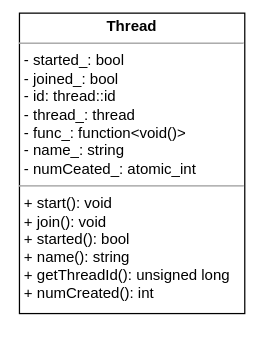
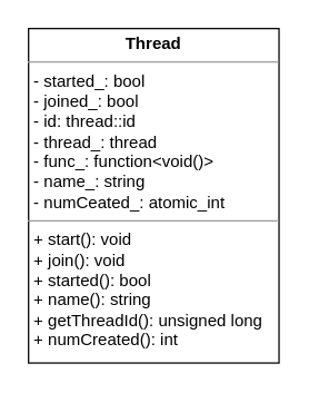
- <mxCell id="2" value="&lt;p style=&quot;margin:0px;margin-top:4px;text-align:center;&quot;&gt;&lt;b&gt;Thread&lt;/b&gt;&lt;/p&gt;&lt;hr size=&quot;1&quot;&gt;&lt;p style=&quot;margin:0px;margin-left:4px;&quot;&gt;- started_: bool&lt;/p&gt;&lt;p style=&quot;margin:0px;margin-left:4px;&quot;&gt;- joined_: bool&amp;nbsp;&lt;/p&gt;&lt;p style=&quot;margin:0px;margin-left:4px;&quot;&gt;- id: thread::id&lt;/p&gt;&lt;p style=&quot;margin:0px;margin-left:4px;&quot;&gt;- thread_: thread&lt;/p&gt;&lt;p style=&quot;margin:0px;margin-left:4px;&quot;&gt;- func_: function&amp;lt;void()&amp;gt;&lt;/p&gt;&lt;p style=&quot;margin:0px;margin-left:4px;&quot;&gt;- name_: string&lt;/p&gt;&lt;p style=&quot;margin:0px;margin-left:4px;&quot;&gt;- numCeated_: atomic_int&lt;/p&gt;&lt;hr size=&quot;1&quot;&gt;&lt;p style=&quot;margin:0px;margin-left:4px;&quot;&gt;+ start(): void&lt;/p&gt;&lt;p style=&quot;margin:0px;margin-left:4px;&quot;&gt;+ join(): void&lt;/p&gt;&lt;p style=&quot;margin:0px;margin-left:4px;&quot;&gt;+ started(): bool&lt;/p&gt;&lt;p style=&quot;margin:0px;margin-left:4px;&quot;&gt;+ name(): string&lt;/p&gt;&lt;p style=&quot;margin:0px;margin-left:4px;&quot;&gt;+ getThreadId(): unsigned long&lt;/p&gt;&lt;p style=&quot;margin:0px;margin-left:4px;&quot;&gt;+ numCreated(): int&lt;/p&gt;" style="verticalAlign=top;align=left;overflow=fill;fontSize=12;fontFamily=Helvetica;html=1;" parent="1" vertex="1"><mxGeometry x="15" y="10" width="180" height="240" as="geometry" /></mxCell>
+ <mxCell id="2" value="&lt;p style=&quot;margin:0px;margin-top:4px;text-align:center;&quot;&gt;&lt;b&gt;Thread&lt;/b&gt;&lt;/p&gt;&lt;hr size=&quot;1&quot;&gt;&lt;p style=&quot;margin:0px;margin-left:4px;&quot;&gt;- started_: bool&lt;/p&gt;&lt;p style=&quot;margin:0px;margin-left:4px;&quot;&gt;- joined_: bool&amp;nbsp;&lt;/p&gt;&lt;p style=&quot;margin:0px;margin-left:4px;&quot;&gt;- id: thread::id&lt;/p&gt;&lt;p style=&quot;margin:0px;margin-left:4px;&quot;&gt;- thread_: thread&lt;/p&gt;&lt;p style=&quot;margin:0px;margin-left:4px;&quot;&gt;- func_: function&amp;lt;void()&amp;gt;&lt;/p&gt;&lt;p style=&quot;margin:0px;margin-left:4px;&quot;&gt;- name_: string&lt;/p&gt;&lt;p style=&quot;margin:0px;margin-left:4px;&quot;&gt;- numCeated_: atomic_int&lt;/p&gt;&lt;hr size=&quot;1&quot;&gt;&lt;p style=&quot;margin:0px;margin-left:4px;&quot;&gt;+ start(): void&lt;/p&gt;&lt;p style=&quot;margin:0px;margin-left:4px;&quot;&gt;+ join(): void&lt;/p&gt;&lt;p style=&quot;margin:0px;margin-left:4px;&quot;&gt;+ started(): bool&lt;/p&gt;&lt;p style=&quot;margin:0px;margin-left:4px;&quot;&gt;+ name(): string&lt;/p&gt;&lt;p style=&quot;margin:0px;margin-left:4px;&quot;&gt;+ getThreadId(): unsigned long&lt;/p&gt;&lt;p style=&quot;margin:0px;margin-left:4px;&quot;&gt;+ numCreated(): int&lt;/p&gt;" style="verticalAlign=top;align=left;overflow=fill;fontSize=12;fontFamily=Helvetica;html=1;" parent="1" vertex="1"><mxGeometry x="20" y="20" width="180" height="240" as="geometry" /></mxCell>
